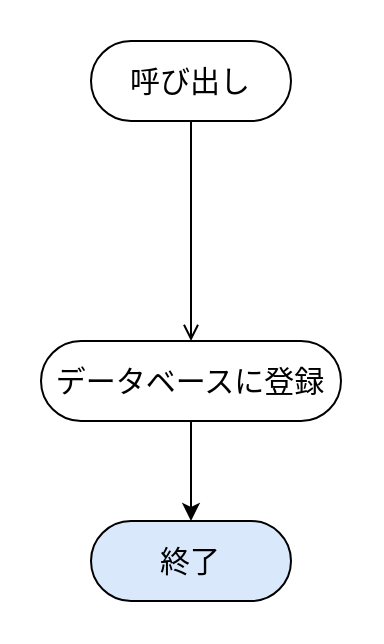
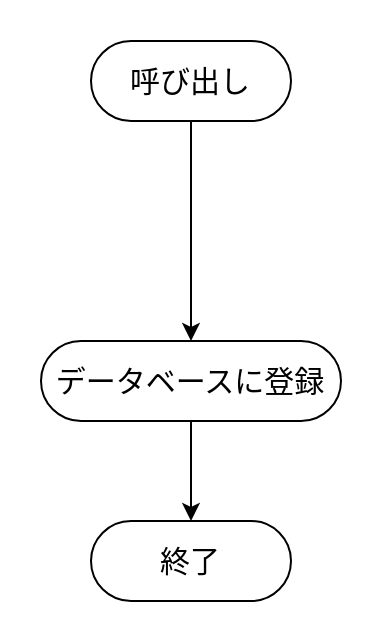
- <mxCell id="2" style="edgeStyle=orthogonalEdgeStyle;rounded=0;orthogonalLoop=1;jettySize=auto;html=1;exitX=0.5;exitY=1;exitDx=0;exitDy=0;entryX=0.5;entryY=0;entryDx=0;entryDy=0;endArrow=open;" edge="1" parent="1" source="5" target="4"><mxGeometry relative="1" as="geometry"><mxPoint x="95" y="140" as="targetPoint" /><mxPoint x="95" y="60" as="sourcePoint" /></mxGeometry></mxCell>
+ <mxCell id="2" style="edgeStyle=orthogonalEdgeStyle;rounded=0;orthogonalLoop=1;jettySize=auto;html=1;exitX=0.5;exitY=1;exitDx=0;exitDy=0;entryX=0.5;entryY=0;entryDx=0;entryDy=0;" edge="1" parent="1" source="5" target="4"><mxGeometry relative="1" as="geometry"><mxPoint x="95" y="140" as="targetPoint" /><mxPoint x="95" y="60" as="sourcePoint" /></mxGeometry></mxCell>
- <mxCell id="6" value="&lt;span style=&quot;font-size: 15px;&quot;&gt;終了&lt;/span&gt;" style="rounded=1;whiteSpace=wrap;html=1;arcSize=50;fillColor=#dae8fc;" vertex="1" parent="1"><mxGeometry x="45" y="260" width="100" height="40" as="geometry" /></mxCell>
+ <mxCell id="6" value="&lt;span style=&quot;font-size: 15px;&quot;&gt;終了&lt;/span&gt;" style="rounded=1;whiteSpace=wrap;html=1;arcSize=50;" vertex="1" parent="1"><mxGeometry x="45" y="260" width="100" height="40" as="geometry" /></mxCell>
